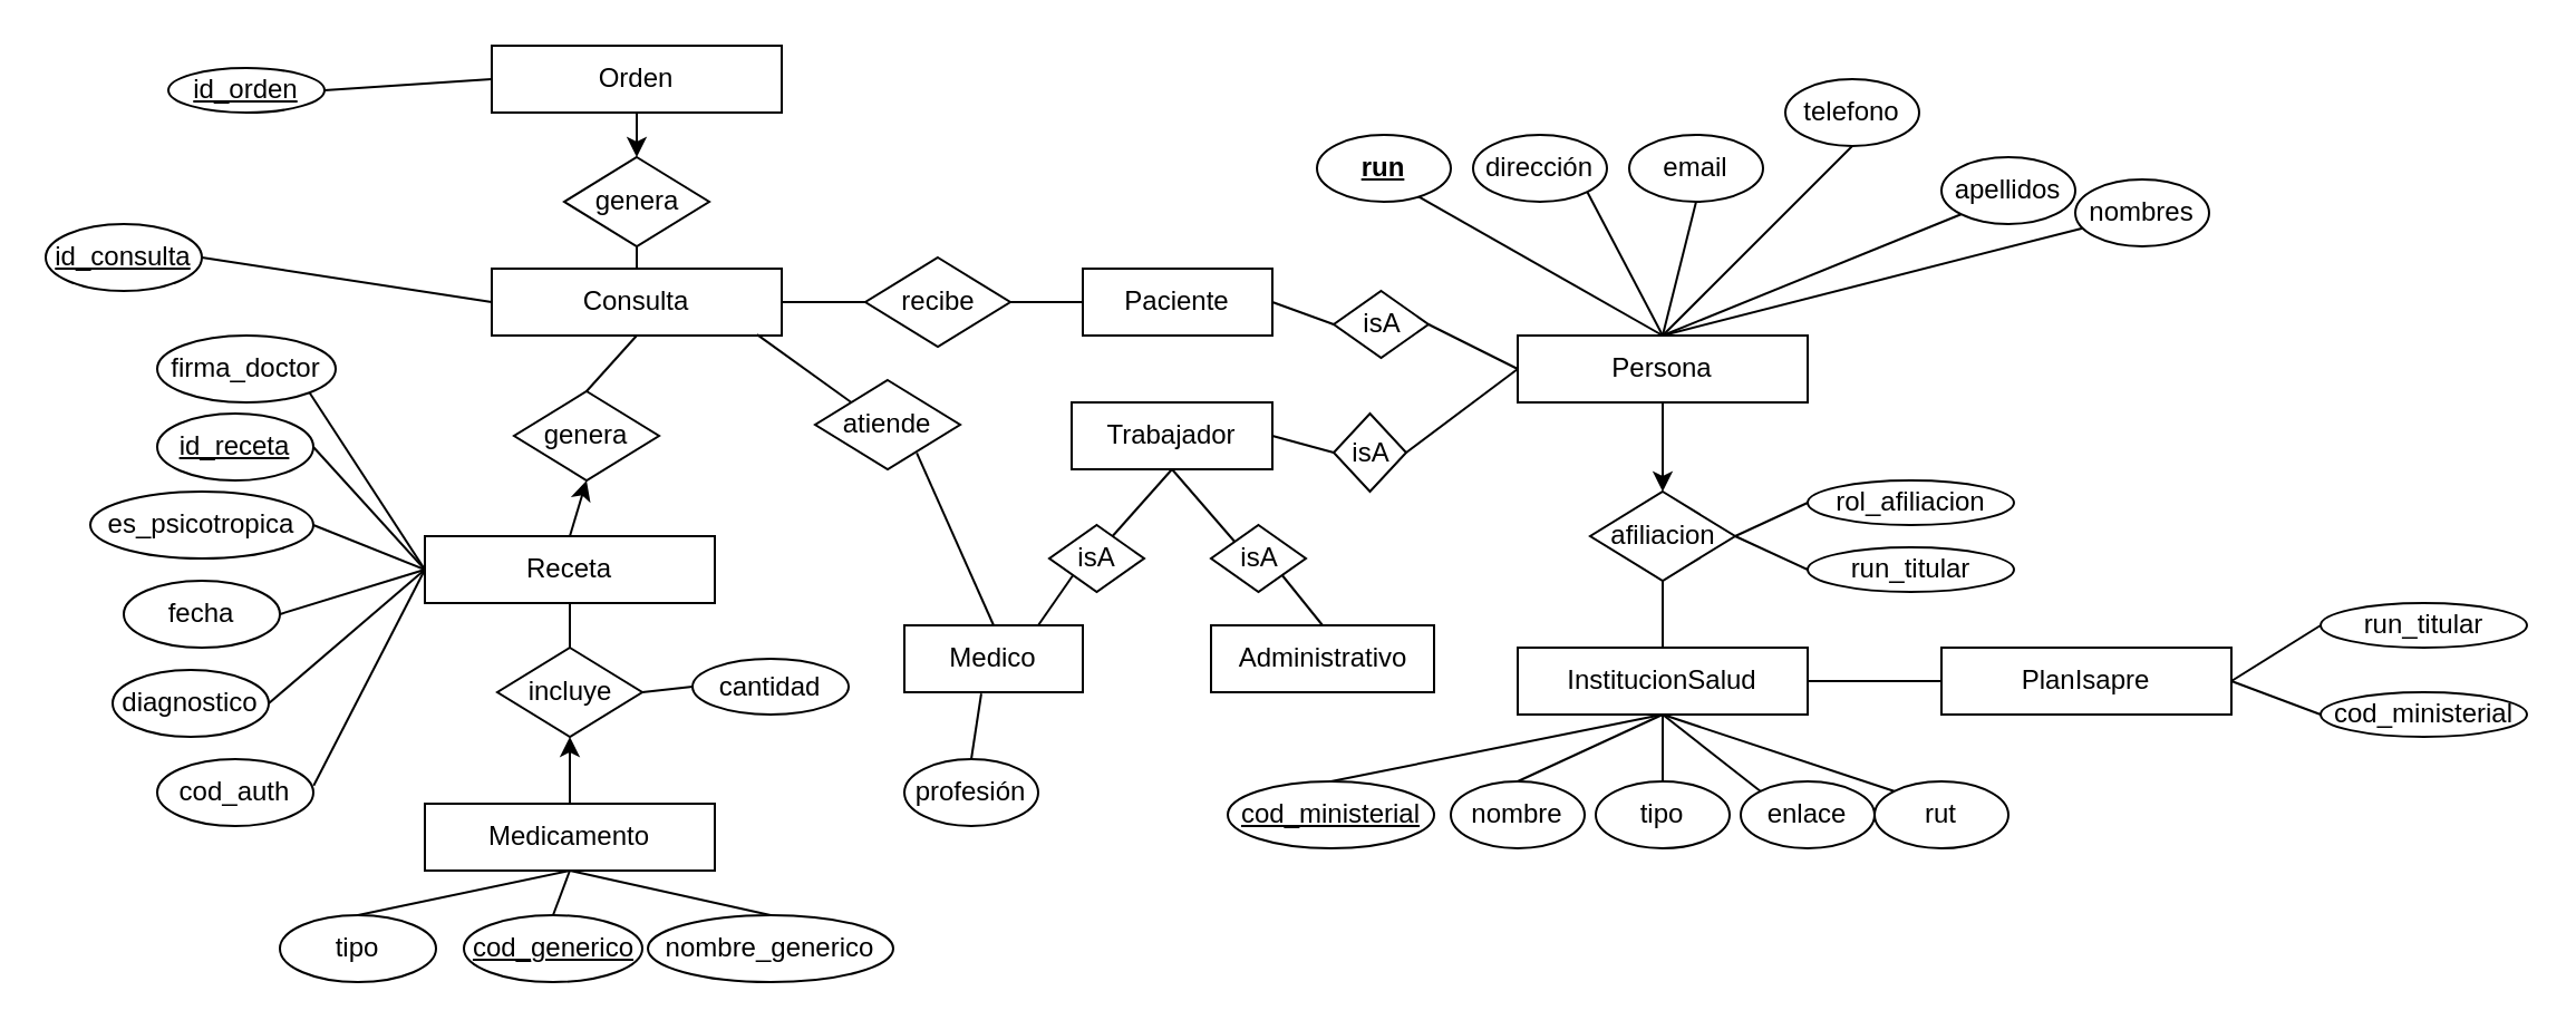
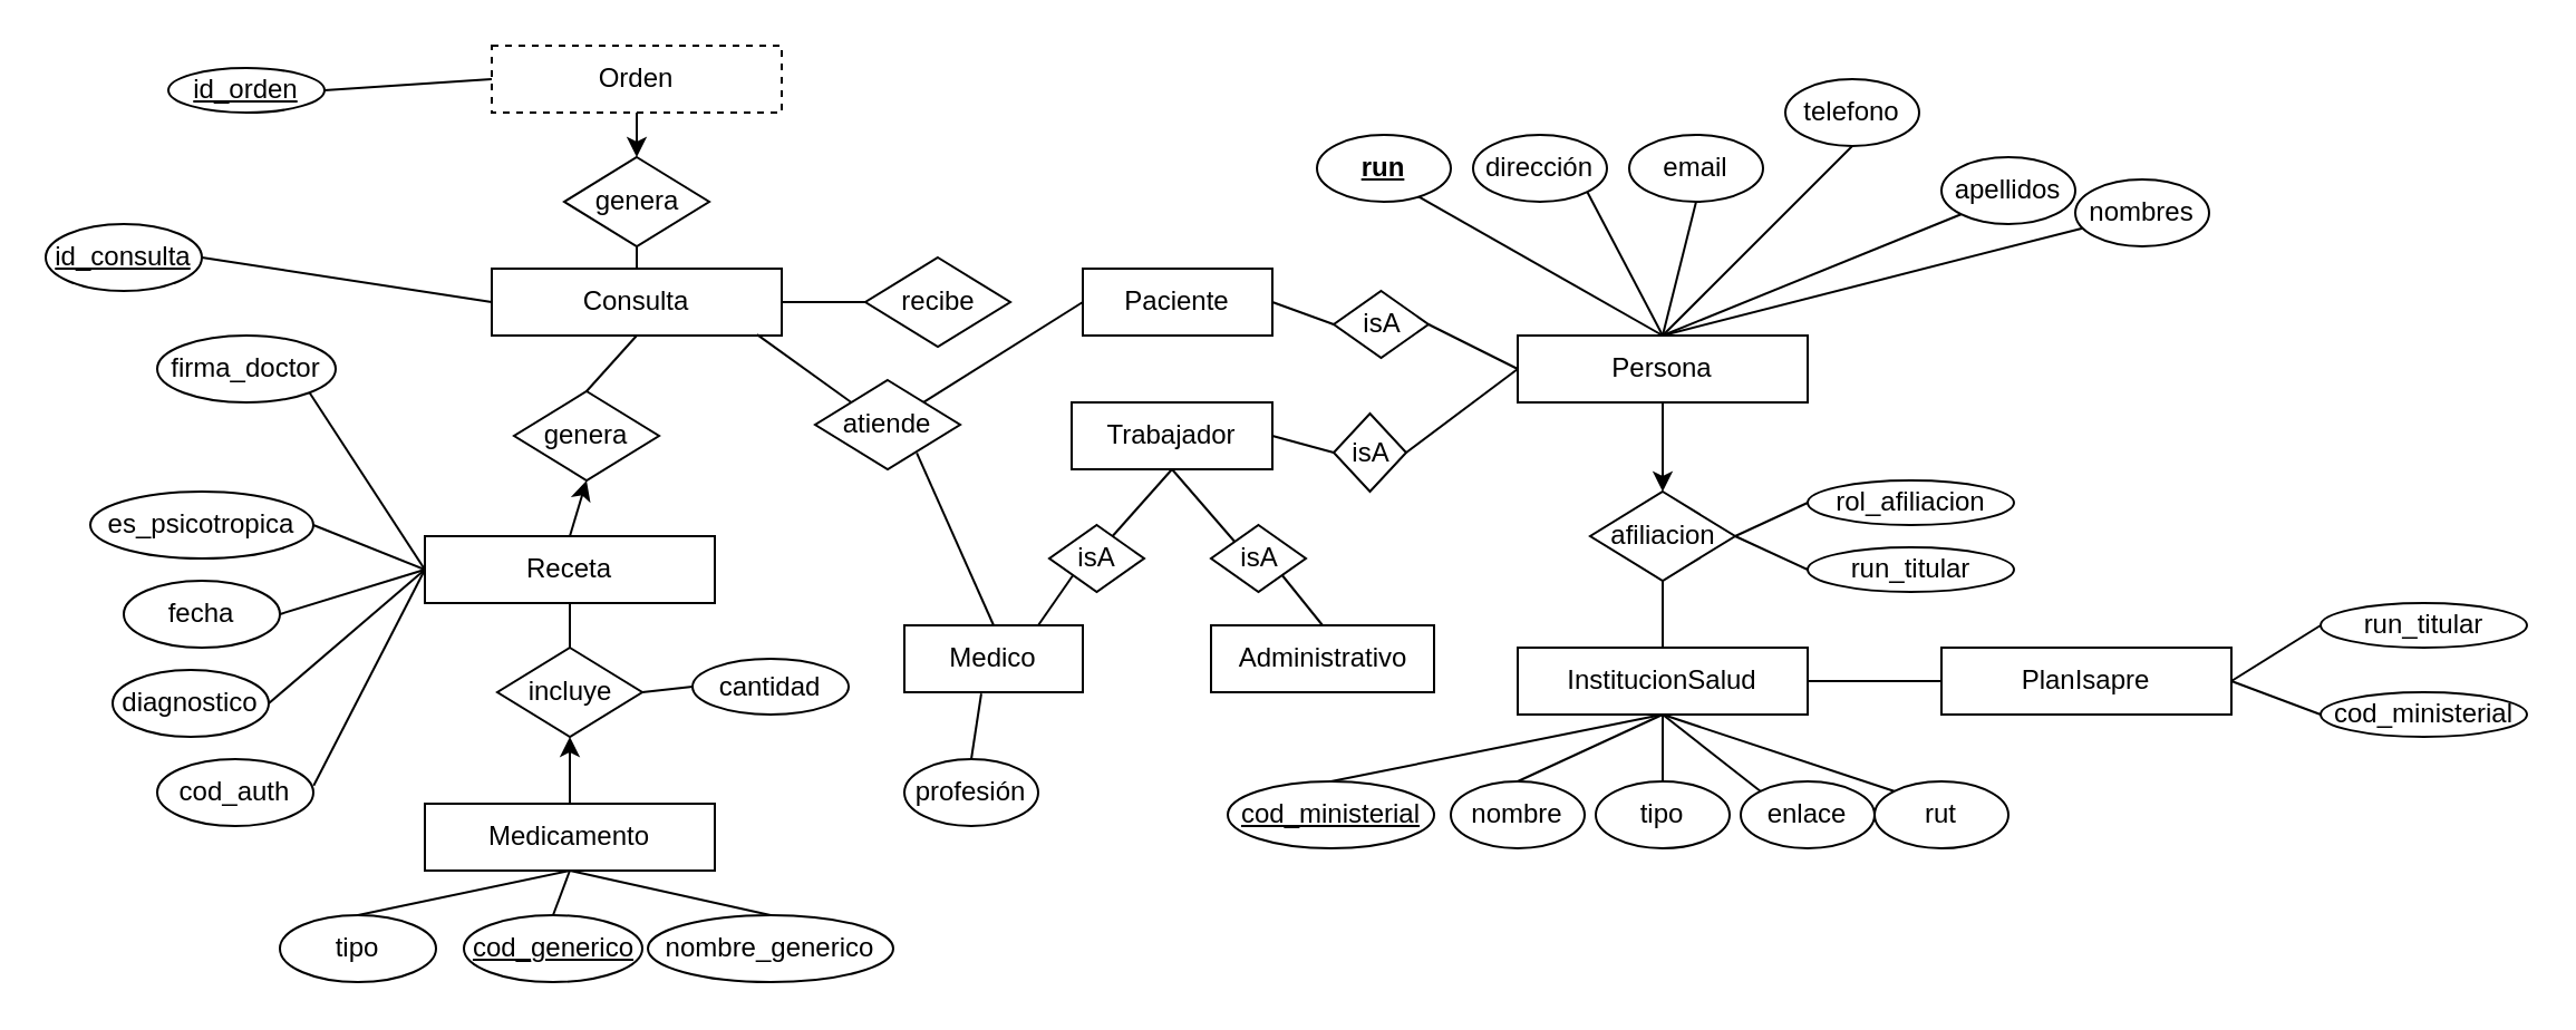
- <mxCell id="78" value="Orden" style="rounded=0;whiteSpace=wrap;html=1;" vertex="1" parent="1"><mxGeometry x="220" y="20" width="130" height="30" as="geometry" /></mxCell>
+ <mxCell id="78" value="Orden" style="rounded=0;whiteSpace=wrap;html=1;dashed=1;" vertex="1" parent="1"><mxGeometry x="220" y="20" width="130" height="30" as="geometry" /></mxCell>
- <mxCell id="43" value="" style="endArrow=none;html=1;rounded=0;entryX=1;entryY=0.5;entryDx=0;entryDy=0;exitX=0;exitY=0.5;exitDx=0;exitDy=0;" edge="1" parent="1" source="20" target="42"><mxGeometry width="50" height="50" relative="1" as="geometry"><mxPoint x="466" y="190" as="sourcePoint" /><mxPoint x="440" y="170" as="targetPoint" /></mxGeometry></mxCell>
+ <mxCell id="43" value="" style="endArrow=none;html=1;rounded=0;exitX=0;exitY=0.5;exitDx=0;exitDy=0;" edge="1" parent="1" source="20" target="39"><mxGeometry width="50" height="50" relative="1" as="geometry"><mxPoint x="466" y="190" as="sourcePoint" /><mxPoint x="440" y="170" as="targetPoint" /></mxGeometry></mxCell>
- <mxCell id="48" value="&lt;u&gt;id_receta&lt;/u&gt;" style="ellipse;whiteSpace=wrap;html=1;" vertex="1" parent="1"><mxGeometry x="70" y="185" width="70" height="30" as="geometry" /></mxCell>
- <mxCell id="63" value="" style="endArrow=none;html=1;rounded=0;exitX=1;exitY=0.5;exitDx=0;exitDy=0;entryX=0;entryY=0.5;entryDx=0;entryDy=0;" edge="1" parent="1" source="48" target="46"><mxGeometry width="50" height="50" relative="1" as="geometry"><mxPoint x="170" y="220" as="sourcePoint" /><mxPoint x="220" y="240" as="targetPoint" /></mxGeometry></mxCell>
